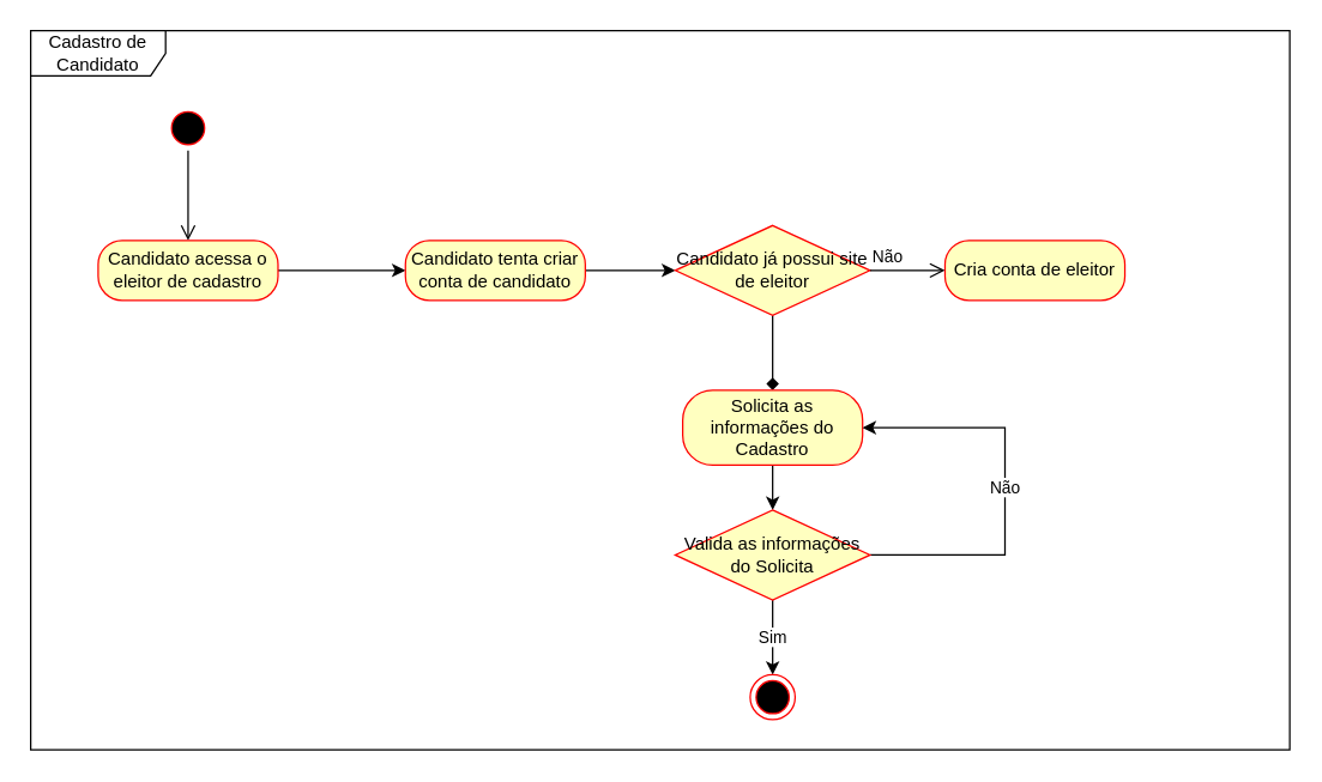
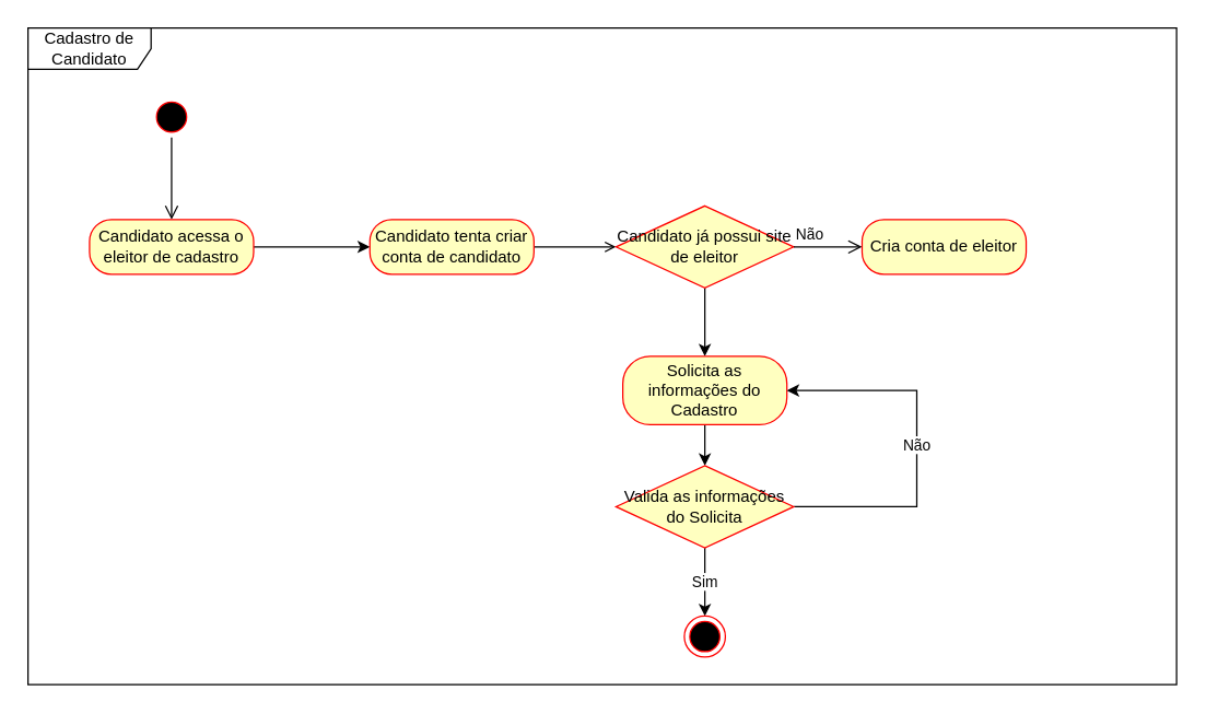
- <mxCell id="7" style="edgeStyle=orthogonalEdgeStyle;rounded=0;orthogonalLoop=1;jettySize=auto;html=1;entryX=0;entryY=0.5;entryDx=0;entryDy=0;" edge="1" parent="1" source="8" target="10"><mxGeometry relative="1" as="geometry" /></mxCell>
+ <mxCell id="7" style="edgeStyle=orthogonalEdgeStyle;rounded=0;orthogonalLoop=1;jettySize=auto;html=1;entryX=0;entryY=0.5;entryDx=0;entryDy=0;endArrow=open;" edge="1" parent="1" source="8" target="10"><mxGeometry relative="1" as="geometry" /></mxCell>
- <mxCell id="9" style="edgeStyle=orthogonalEdgeStyle;rounded=0;orthogonalLoop=1;jettySize=auto;html=1;endArrow=diamond;" edge="1" parent="1" source="10" target="14"><mxGeometry relative="1" as="geometry" /></mxCell>
+ <mxCell id="9" style="edgeStyle=orthogonalEdgeStyle;rounded=0;orthogonalLoop=1;jettySize=auto;html=1;" edge="1" parent="1" source="10" target="14"><mxGeometry relative="1" as="geometry" /></mxCell>
